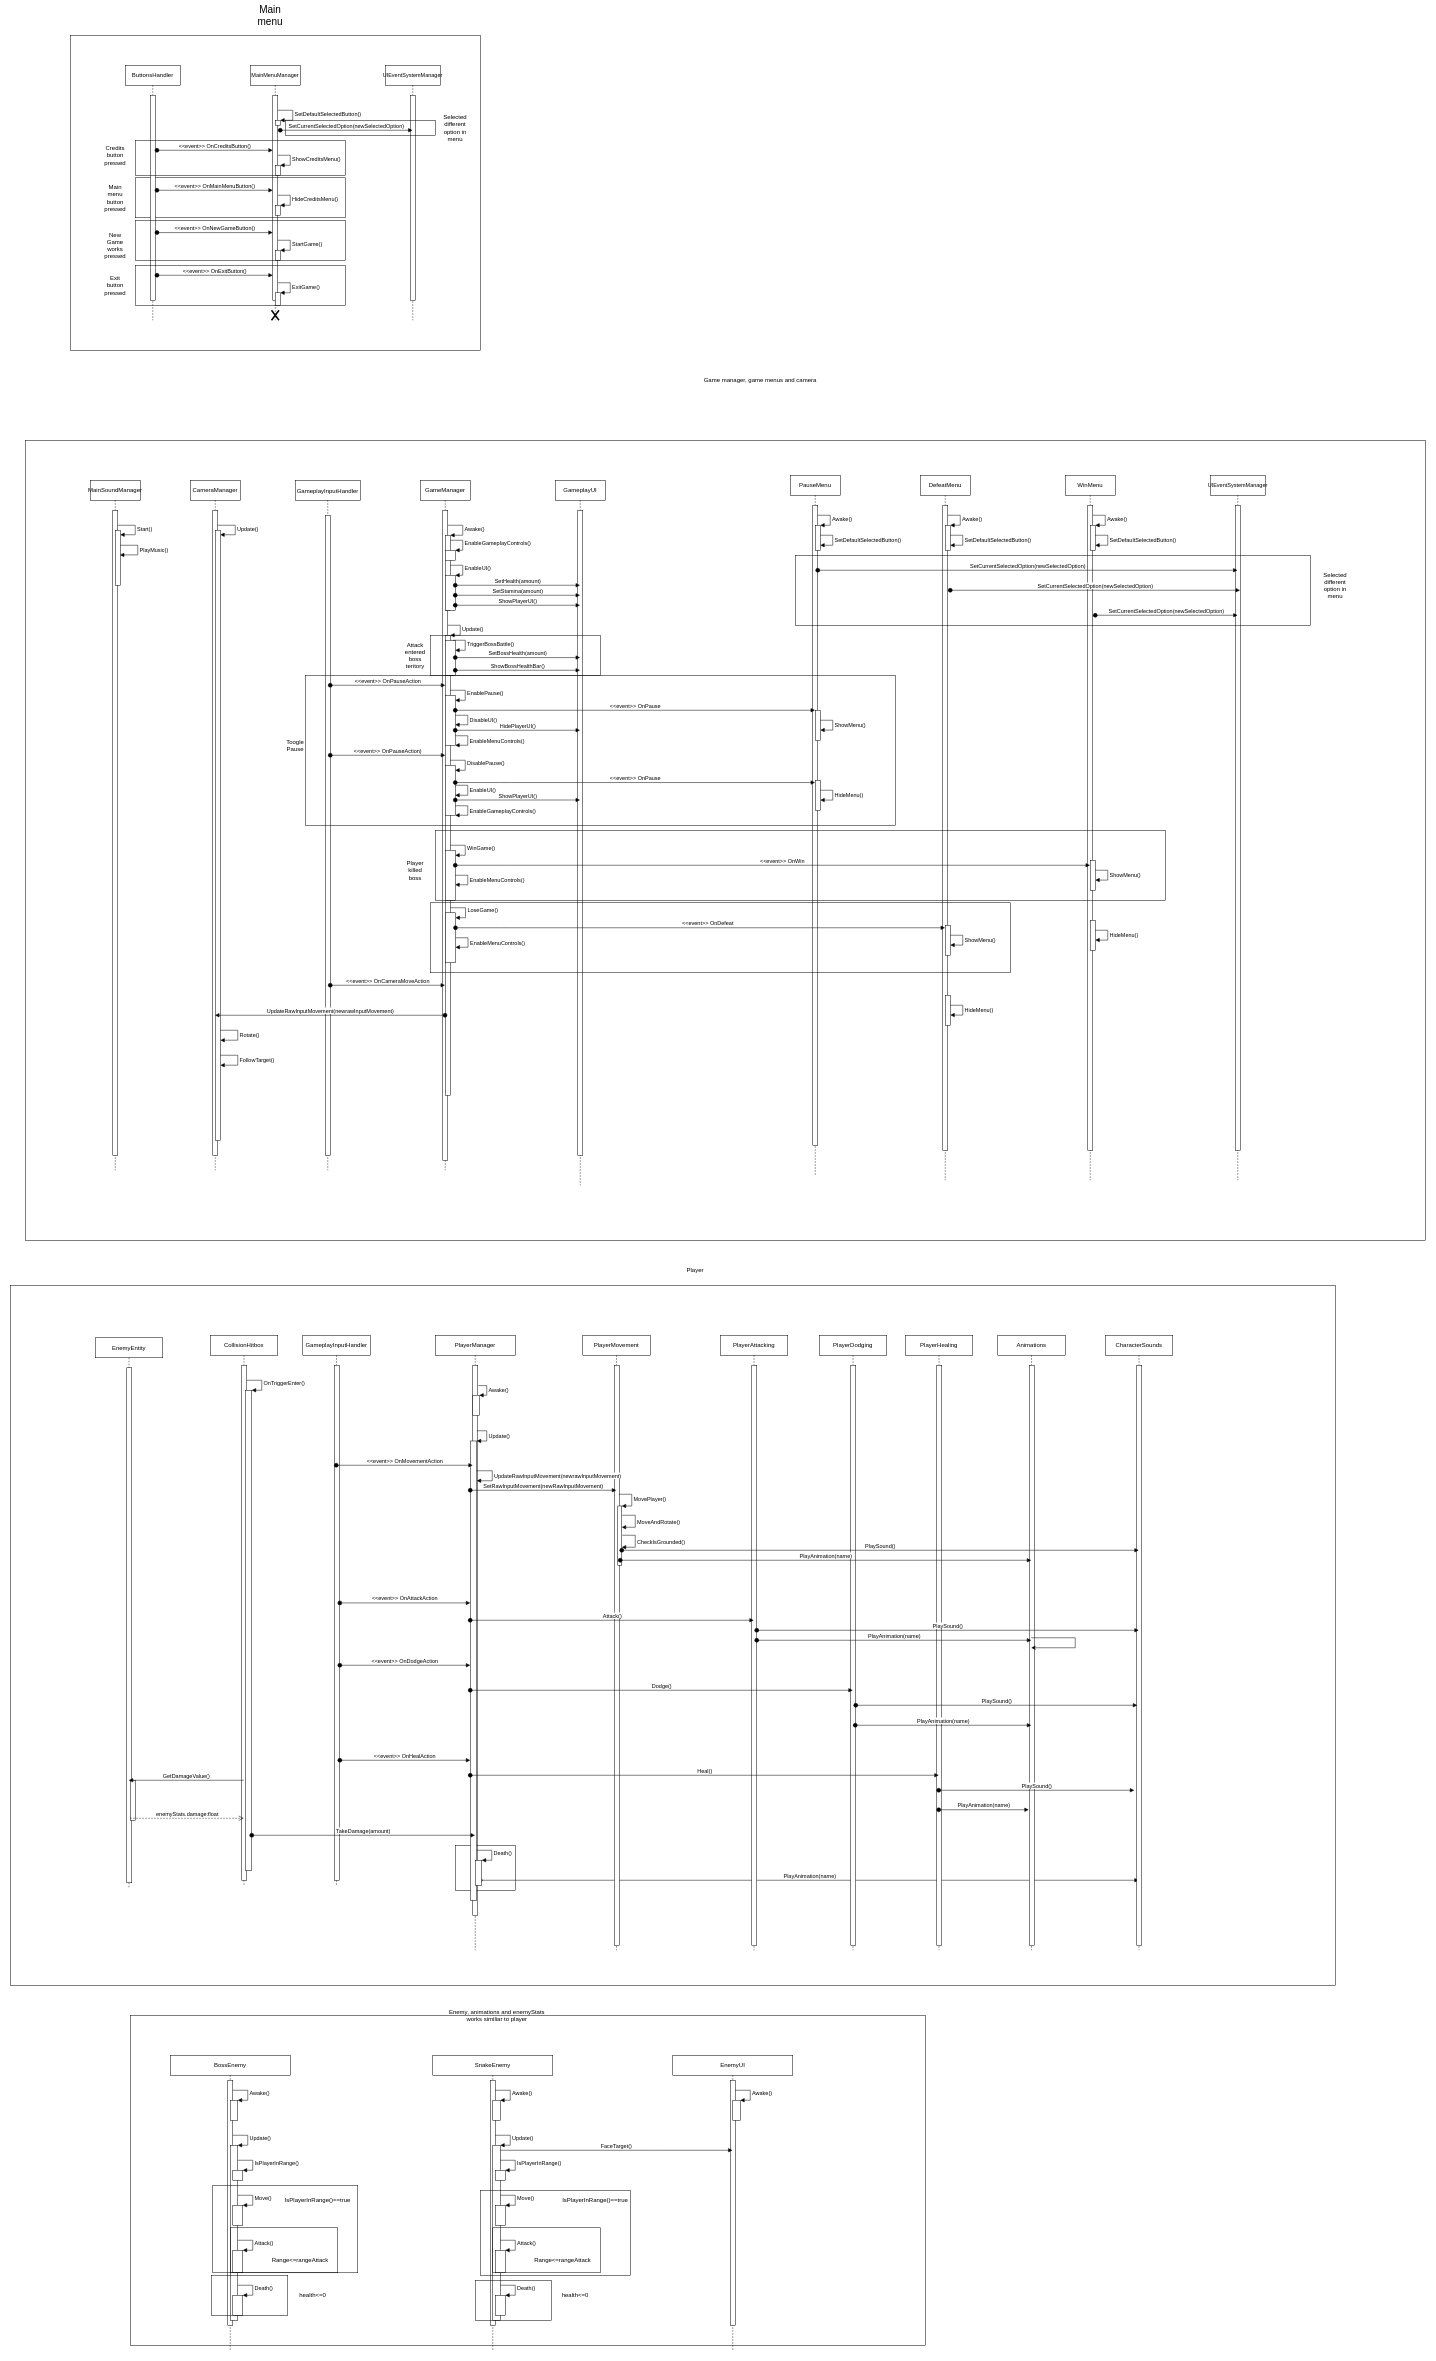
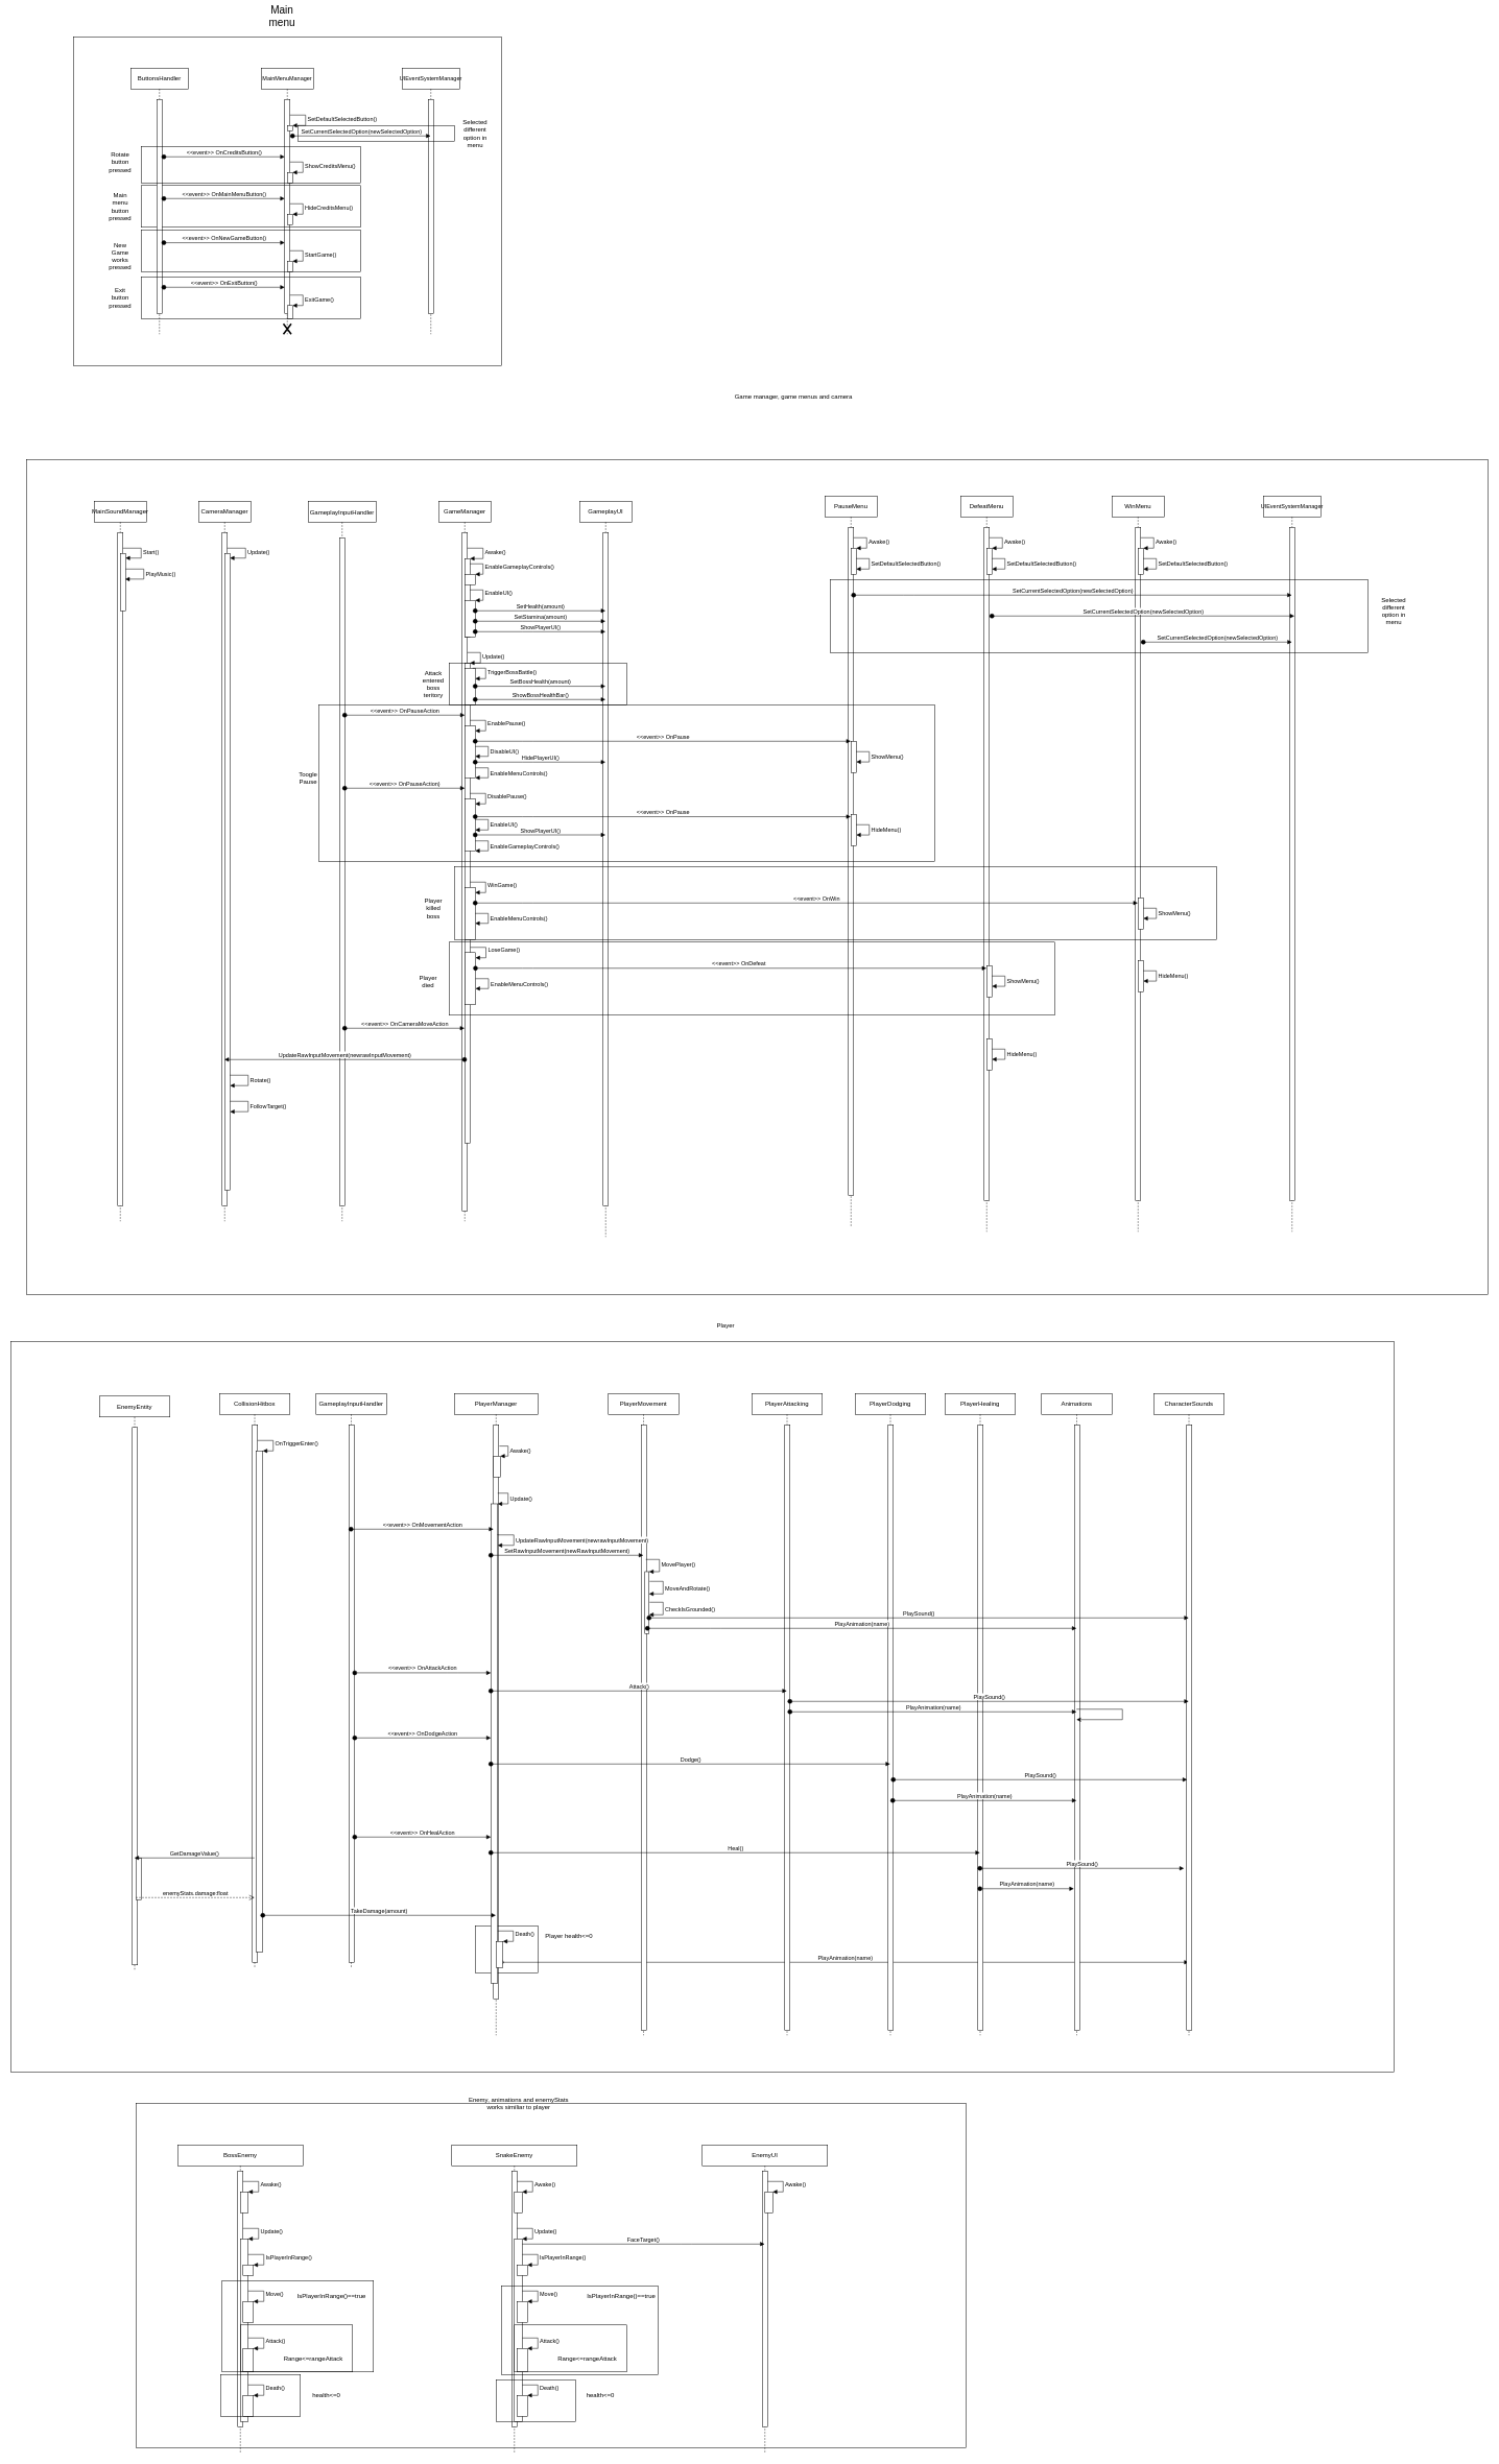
- <mxCell id="27" value="Credits button pressed" style="text;html=1;strokeColor=none;fillColor=none;align=center;verticalAlign=middle;whiteSpace=wrap;rounded=0;" parent="1" vertex="1"><mxGeometry x="210" y="300" width="40" height="20" as="geometry" /></mxCell>
+ <mxCell id="27" value="Rotate button pressed" style="text;html=1;strokeColor=none;fillColor=none;align=center;verticalAlign=middle;whiteSpace=wrap;rounded=0;" parent="1" vertex="1"><mxGeometry x="210" y="300" width="40" height="20" as="geometry" /></mxCell>
+ <mxCell id="126" value="Player died" style="text;html=1;strokeColor=none;fillColor=none;align=center;verticalAlign=middle;whiteSpace=wrap;rounded=0;" parent="1" vertex="1"><mxGeometry x="800" y="1870" width="40" height="20" as="geometry" /></mxCell>
+ <mxCell id="193" value="Player health&amp;lt;=0" style="text;html=1;strokeColor=none;fillColor=none;align=center;verticalAlign=middle;whiteSpace=wrap;rounded=0;" parent="1" vertex="1"><mxGeometry x="1035" y="3700" width="110" height="20" as="geometry" /></mxCell>
